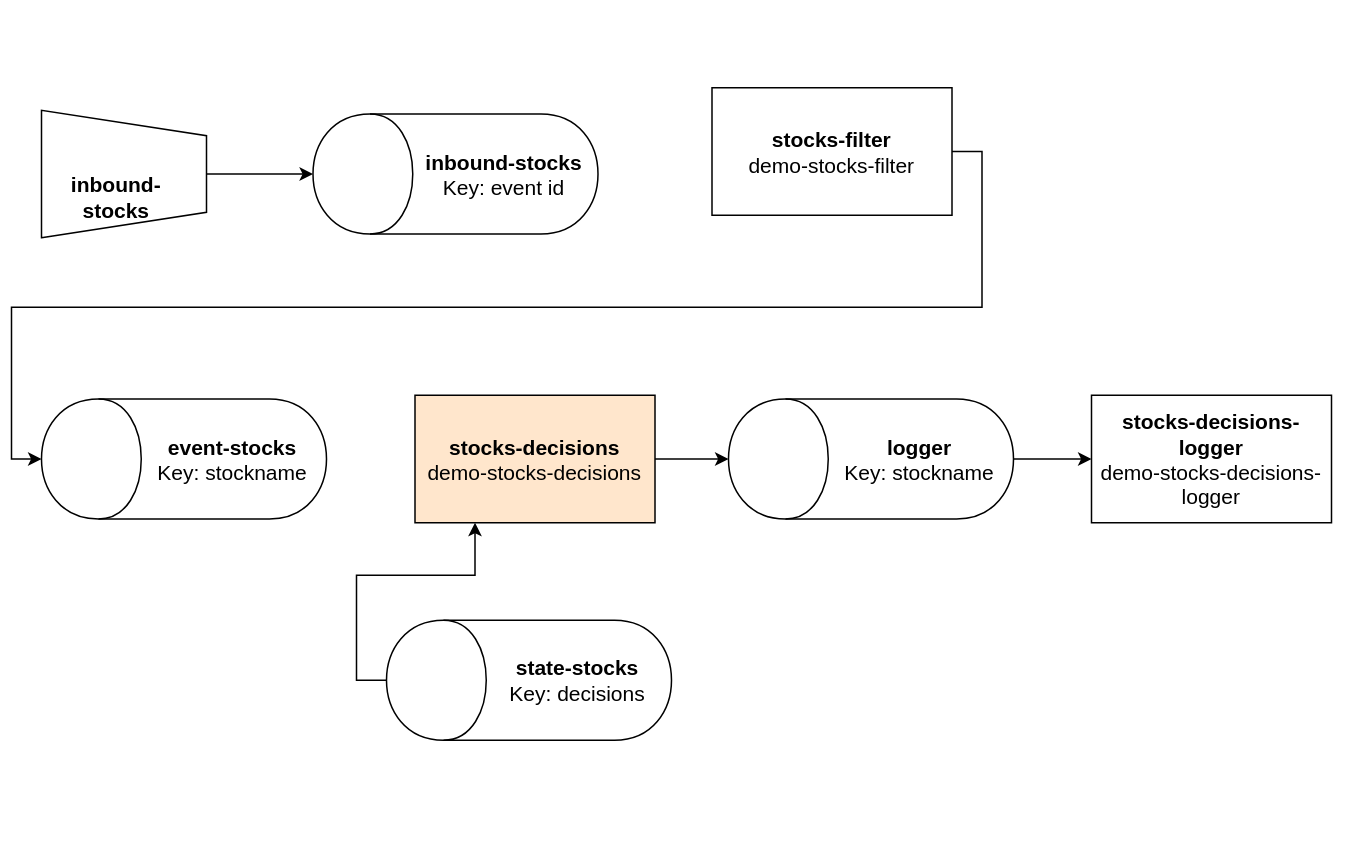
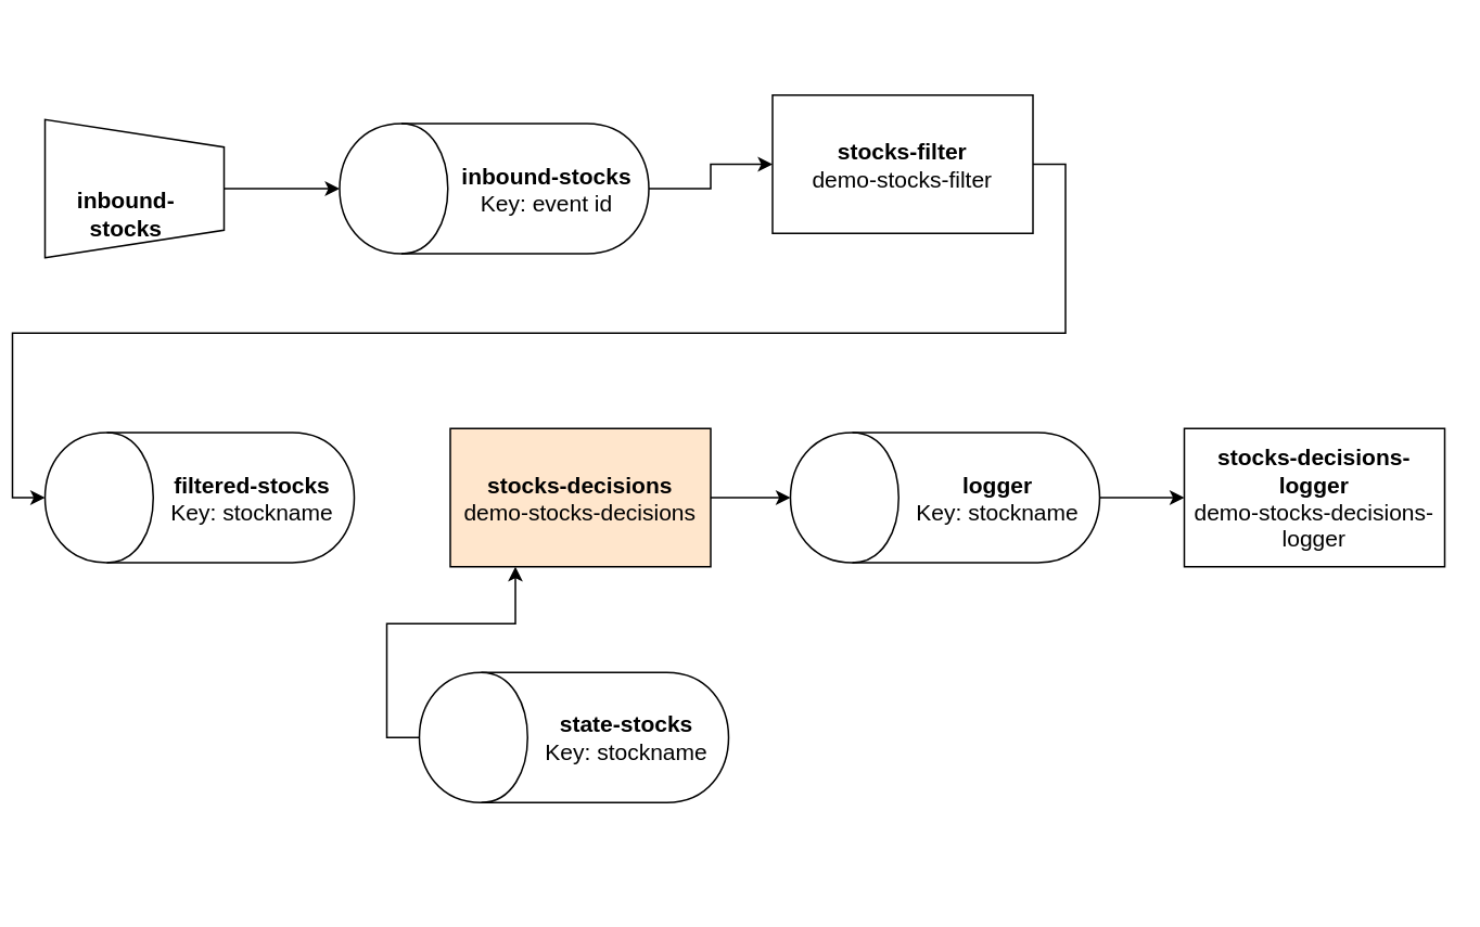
+ <mxCell id="17" style="edgeStyle=orthogonalEdgeStyle;rounded=0;orthogonalLoop=1;jettySize=auto;html=1;exitX=1;exitY=0.5;exitDx=0;exitDy=0;entryX=0;entryY=0.5;entryDx=0;entryDy=0;" edge="1" parent="1" source="10" target="7"><mxGeometry relative="1" as="geometry" /></mxCell>
- <mxCell id="13" value="event-stocks&lt;div&gt;&lt;span style=&quot;font-weight: normal&quot;&gt;Key: stockname&lt;/span&gt;&lt;/div&gt;" style="text;html=1;strokeColor=none;fillColor=none;align=center;verticalAlign=middle;whiteSpace=wrap;rounded=0;fontSize=14;fontStyle=1" parent="11" vertex="1"><mxGeometry x="65" y="20" width="125" height="40" as="geometry" /></mxCell>
+ <mxCell id="13" value="filtered-stocks&lt;div&gt;&lt;span style=&quot;font-weight: normal&quot;&gt;Key: stockname&lt;/span&gt;&lt;/div&gt;" style="text;html=1;strokeColor=none;fillColor=none;align=center;verticalAlign=middle;whiteSpace=wrap;rounded=0;fontSize=14;fontStyle=1" parent="11" vertex="1"><mxGeometry x="65" y="20" width="125" height="40" as="geometry" /></mxCell>
- <mxCell id="20" value="state-stocks&lt;div&gt;&lt;span style=&quot;font-weight: normal&quot;&gt;Key: decisions&lt;/span&gt;&lt;/div&gt;" style="text;html=1;strokeColor=none;fillColor=none;align=center;verticalAlign=middle;whiteSpace=wrap;rounded=0;fontSize=14;fontStyle=1" vertex="1" parent="18"><mxGeometry x="65" y="20" width="125" height="40" as="geometry" /></mxCell>
+ <mxCell id="20" value="state-stocks&lt;div&gt;&lt;span style=&quot;font-weight: normal&quot;&gt;Key: stockname&lt;/span&gt;&lt;/div&gt;" style="text;html=1;strokeColor=none;fillColor=none;align=center;verticalAlign=middle;whiteSpace=wrap;rounded=0;fontSize=14;fontStyle=1" vertex="1" parent="18"><mxGeometry x="65" y="20" width="125" height="40" as="geometry" /></mxCell>
